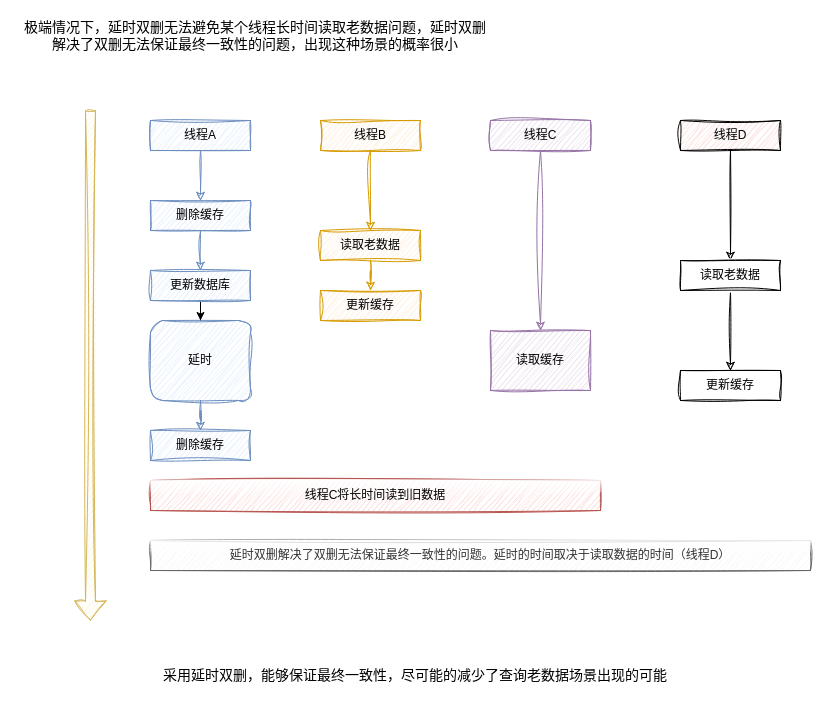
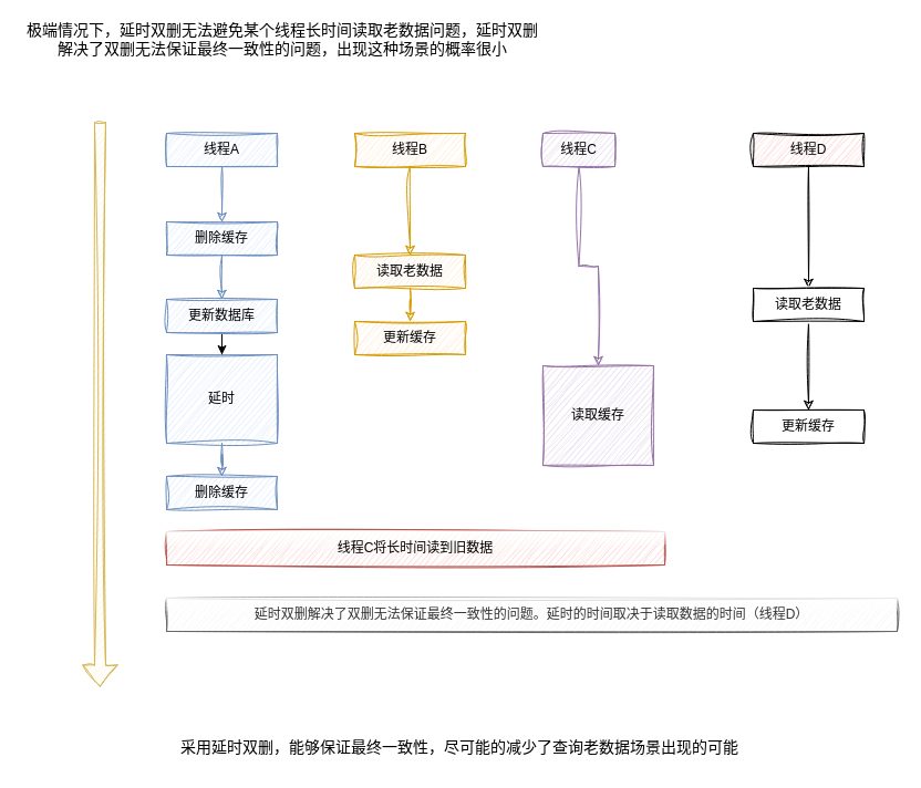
- <mxCell id="18" value="线程C" style="rounded=0;whiteSpace=wrap;html=1;fillColor=#e1d5e7;strokeColor=#9673a6;sketch=1;curveFitting=1;jiggle=2;" vertex="1" parent="1"><mxGeometry x="490" y="120" width="100" height="30" as="geometry" /></mxCell>
+ <mxCell id="18" value="线程C" style="rounded=0;whiteSpace=wrap;html=1;fillColor=#e1d5e7;strokeColor=#9673a6;sketch=1;curveFitting=1;jiggle=2;" vertex="1" parent="1"><mxGeometry x="490" y="120" width="65" height="30" as="geometry" /></mxCell>
- <mxCell id="12" value="延时" style="whiteSpace=wrap;html=1;fillColor=#dae8fc;strokeColor=#6c8ebf;sketch=1;curveFitting=1;jiggle=2;rounded=1;" vertex="1" parent="1"><mxGeometry x="150" y="320" width="100" height="80" as="geometry" /></mxCell>
+ <mxCell id="12" value="延时" style="rounded=0;whiteSpace=wrap;html=1;fillColor=#dae8fc;strokeColor=#6c8ebf;sketch=1;curveFitting=1;jiggle=2;" vertex="1" parent="1"><mxGeometry x="150" y="320" width="100" height="80" as="geometry" /></mxCell>
- <mxCell id="19" value="读取缓存" style="rounded=0;whiteSpace=wrap;html=1;fillColor=#e1d5e7;strokeColor=#9673a6;sketch=1;curveFitting=1;jiggle=2;" vertex="1" parent="1"><mxGeometry x="490" y="330" width="100" height="60" as="geometry" /></mxCell>
+ <mxCell id="19" value="读取缓存" style="rounded=0;whiteSpace=wrap;html=1;fillColor=#e1d5e7;strokeColor=#9673a6;sketch=1;curveFitting=1;jiggle=2;" vertex="1" parent="1"><mxGeometry x="490" y="330" width="100" height="90" as="geometry" /></mxCell>
